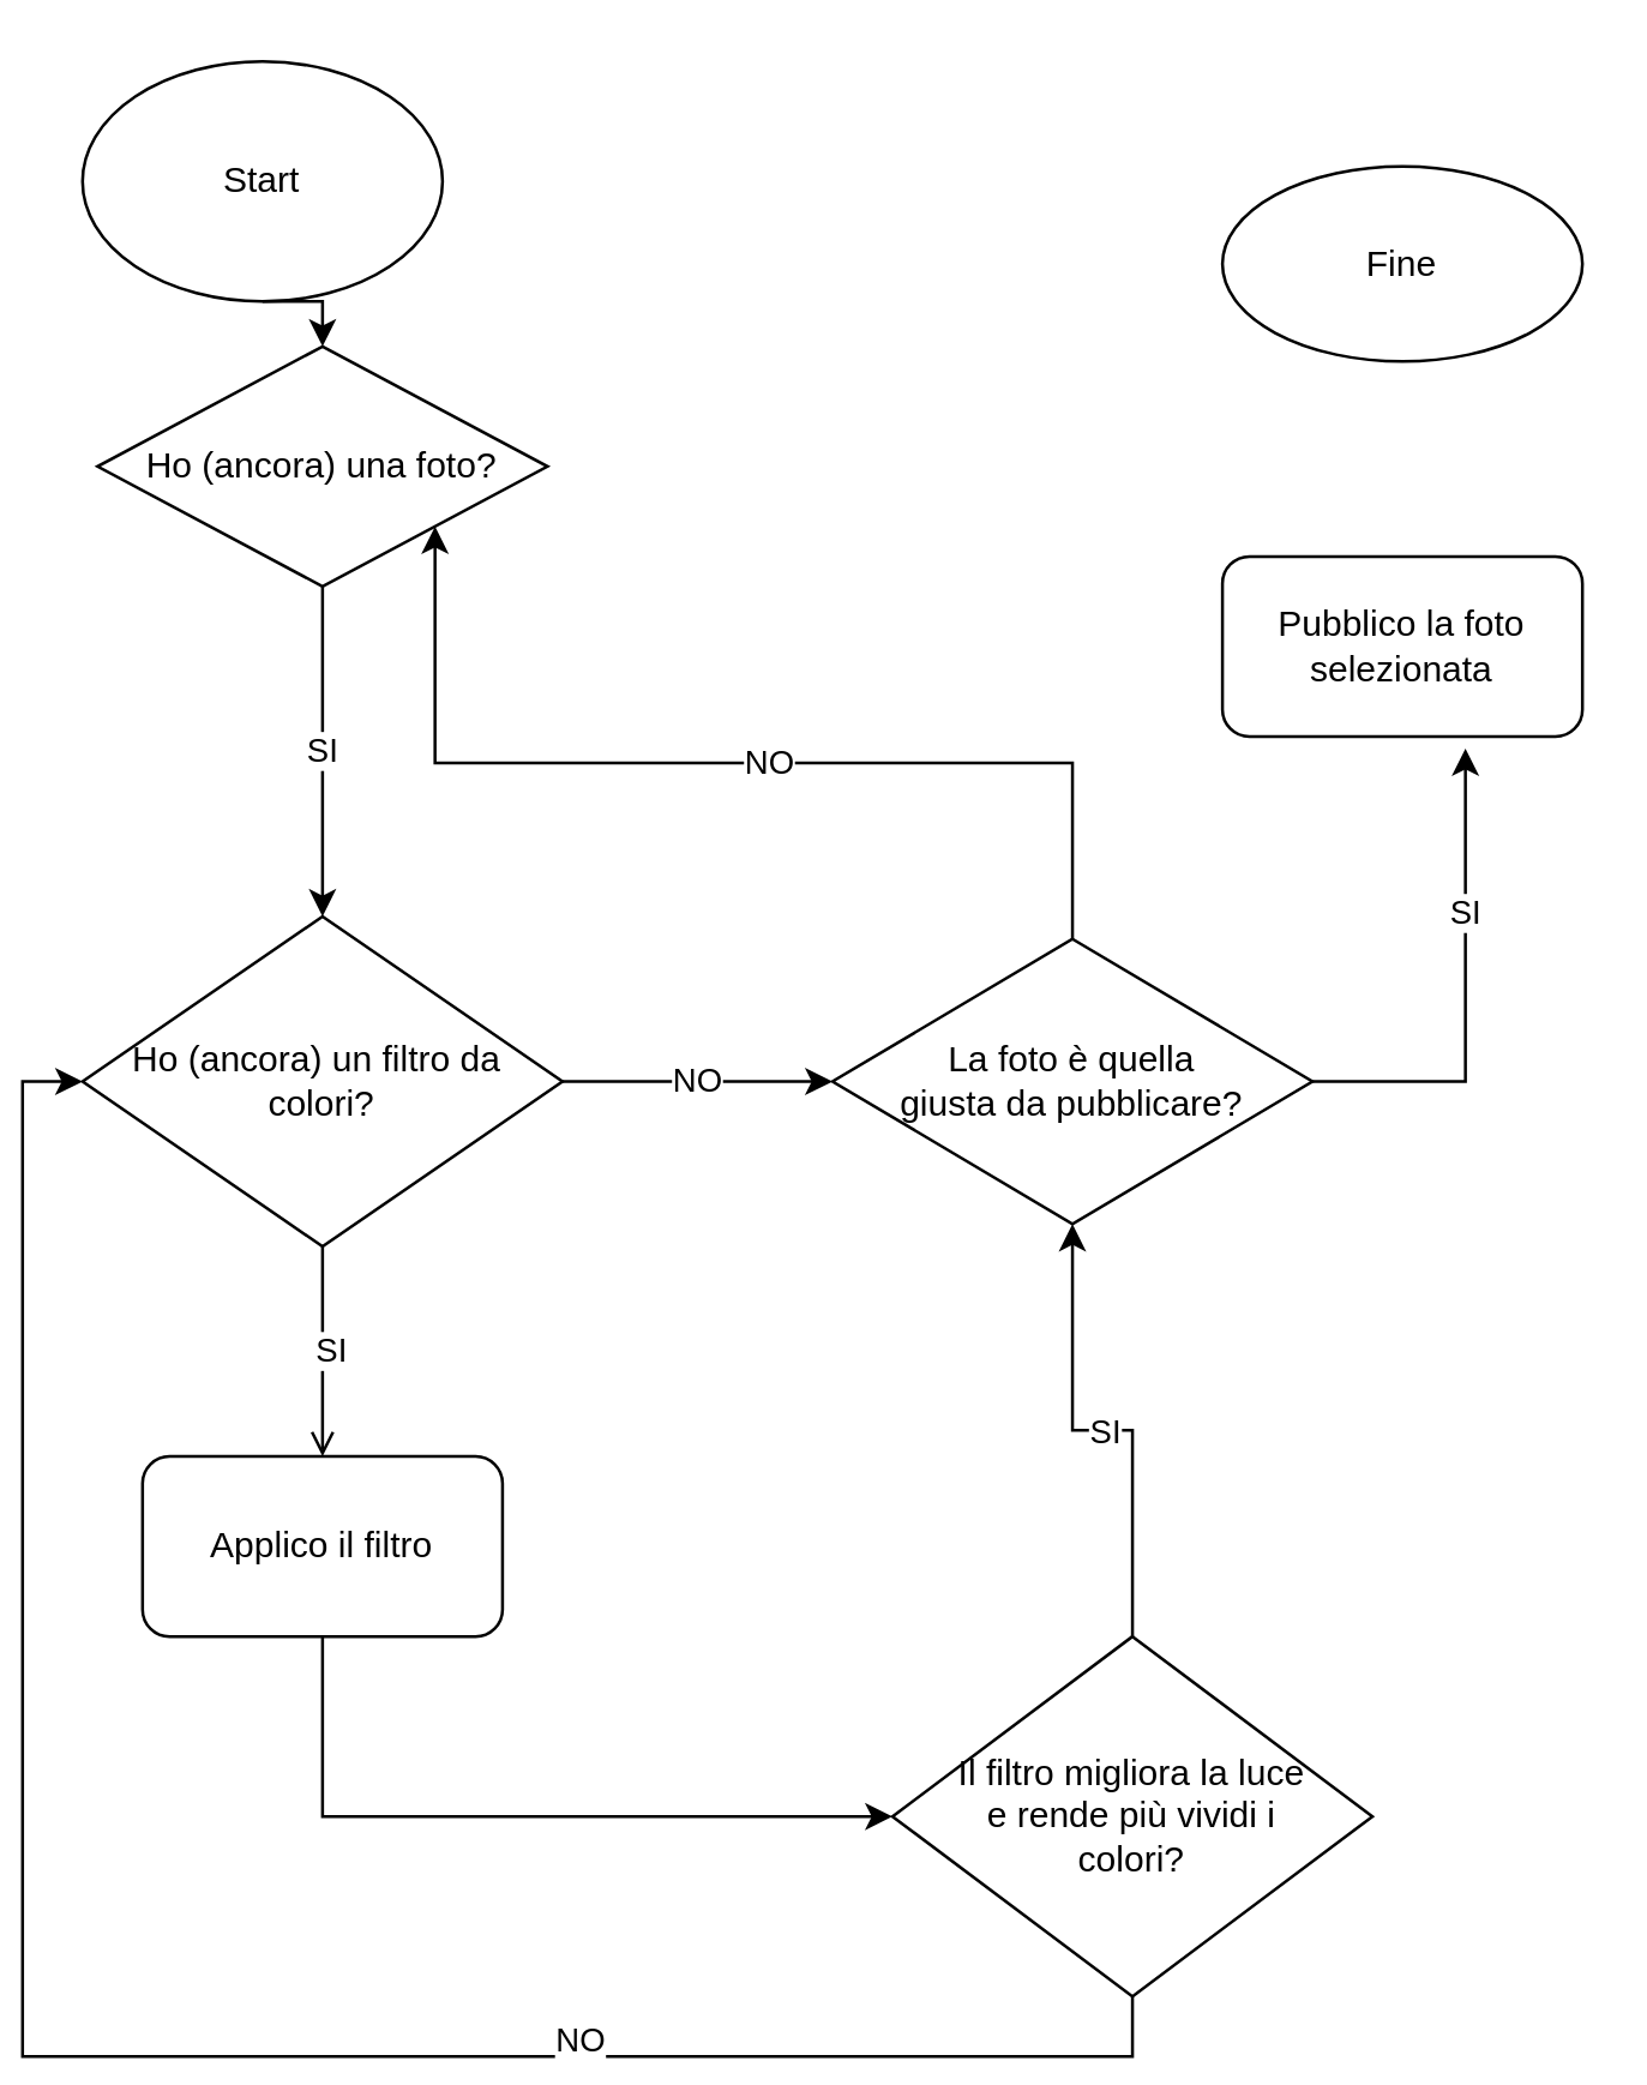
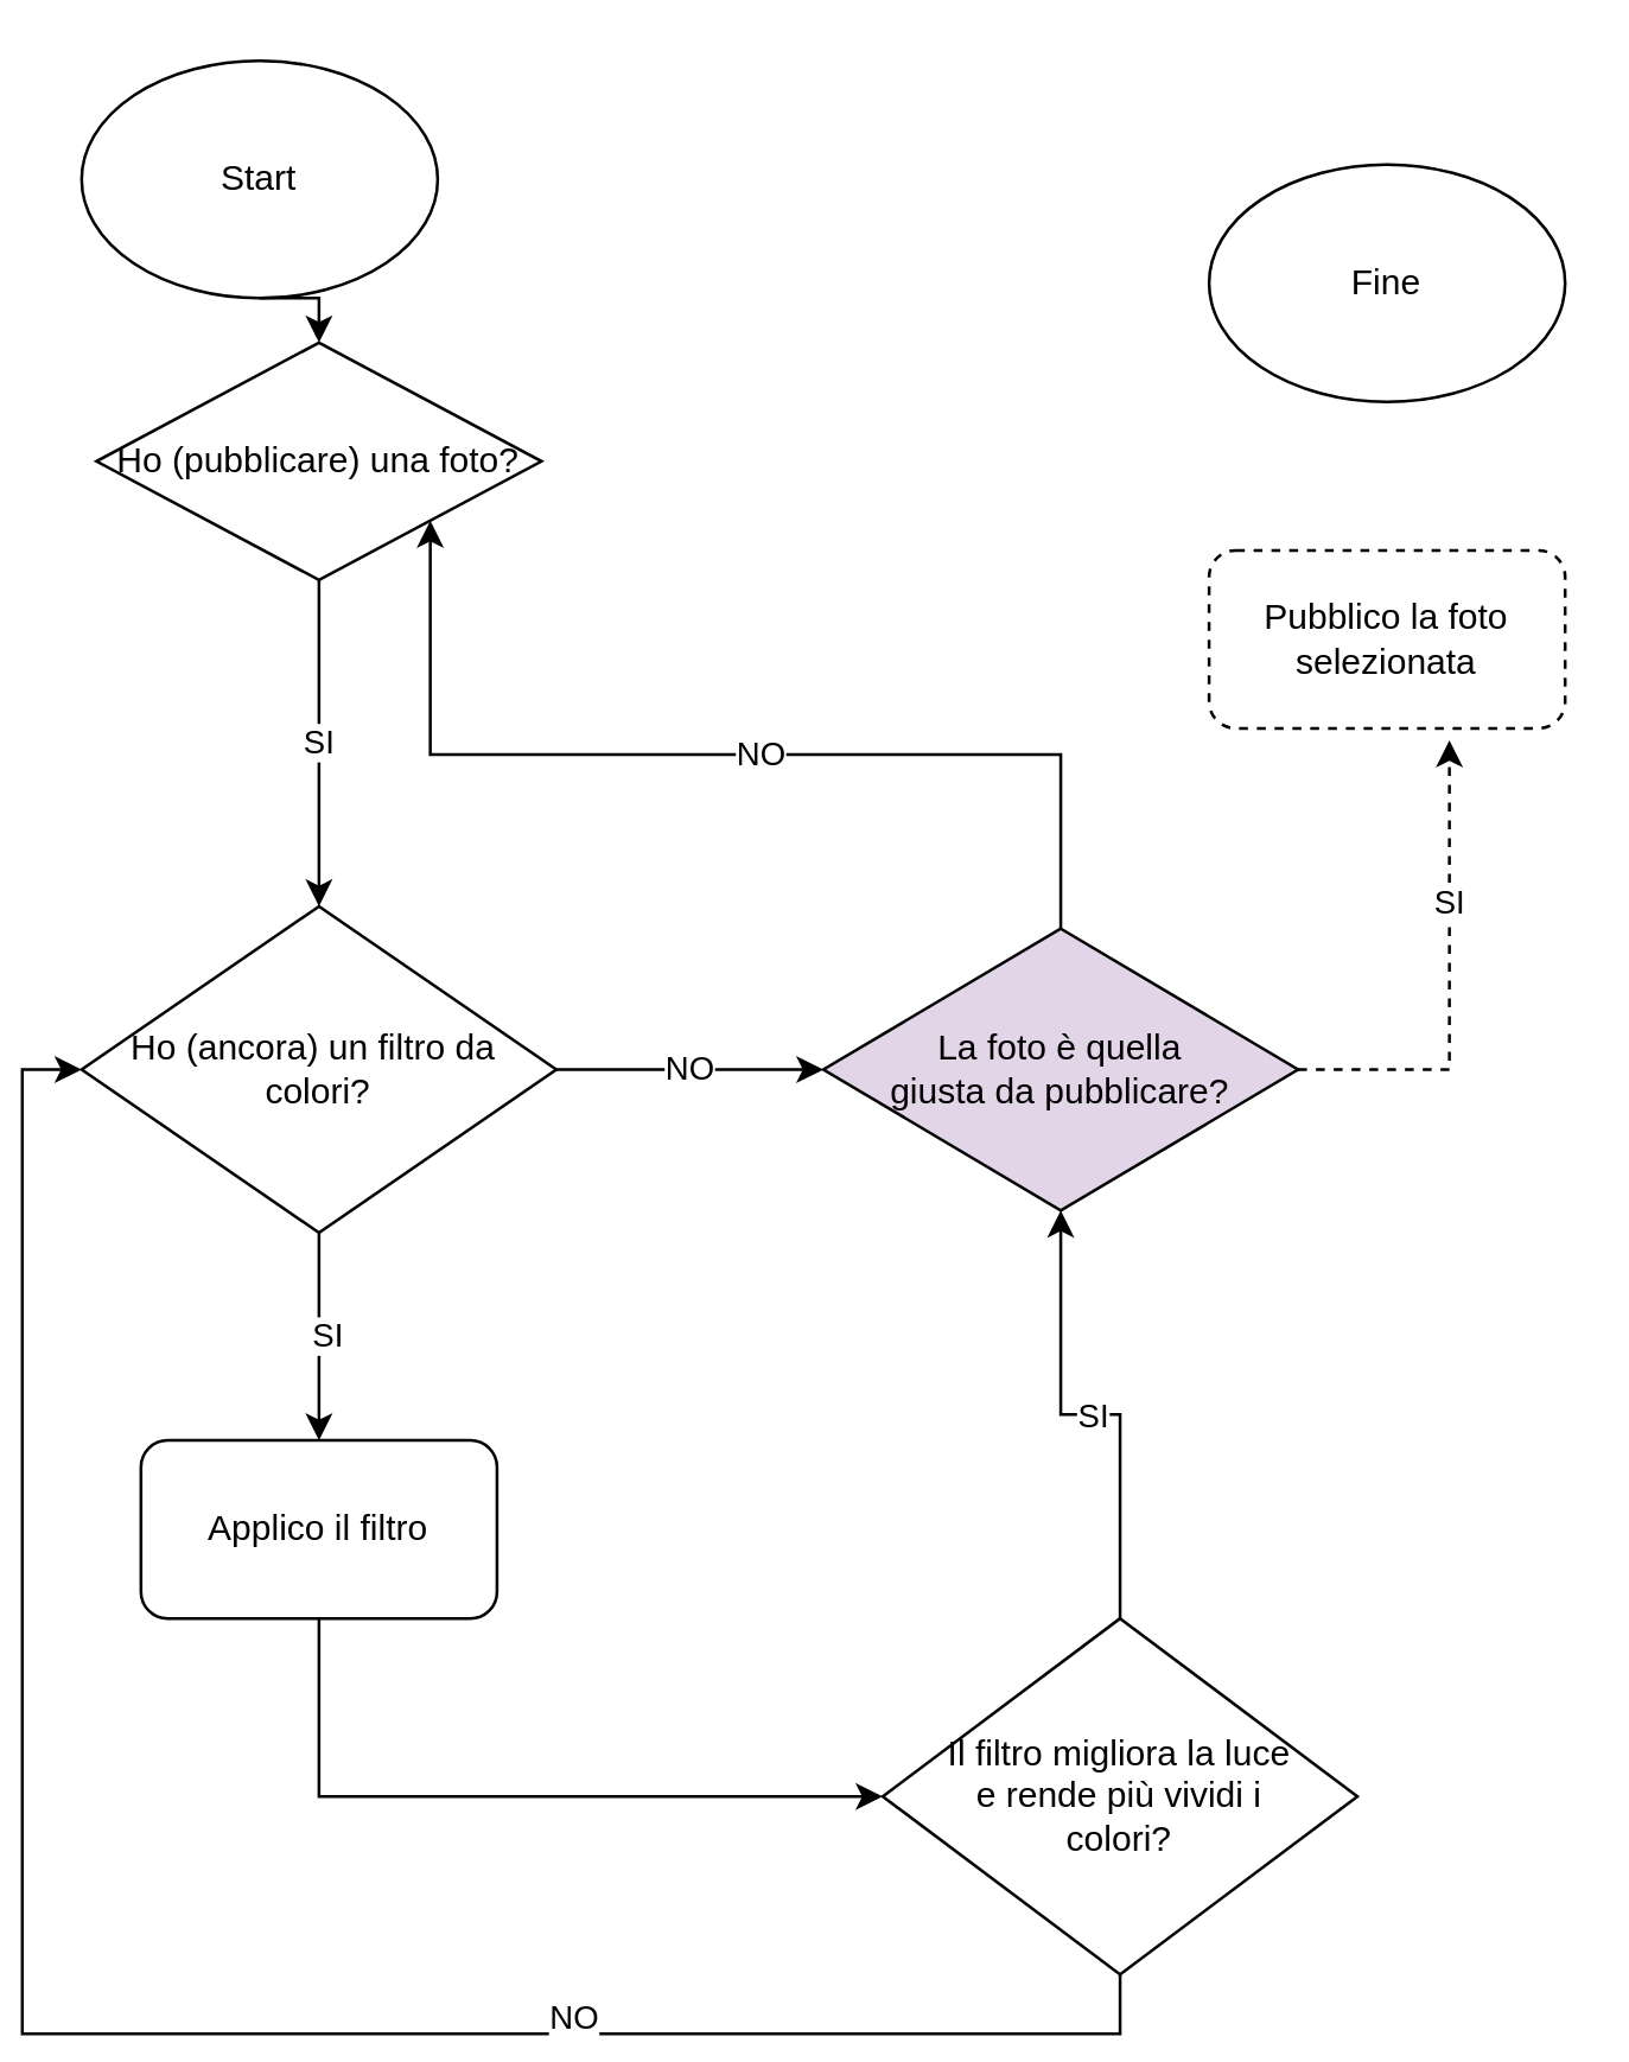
- <mxCell id="15" value="Fine" style="ellipse;whiteSpace=wrap;html=1;" vertex="1" parent="1"><mxGeometry x="400" y="55" width="120" height="65" as="geometry" /></mxCell>
+ <mxCell id="15" value="Fine" style="ellipse;whiteSpace=wrap;html=1;" vertex="1" parent="1"><mxGeometry x="400" y="55" width="120" height="80" as="geometry" /></mxCell>
- <mxCell id="5" value="Ho (ancora) una foto?" style="rhombus;whiteSpace=wrap;html=1;" vertex="1" parent="1"><mxGeometry x="25" y="115" width="150" height="80" as="geometry" /></mxCell>
+ <mxCell id="5" value="Ho (pubblicare) una foto?" style="rhombus;whiteSpace=wrap;html=1;" vertex="1" parent="1"><mxGeometry x="25" y="115" width="150" height="80" as="geometry" /></mxCell>
- <mxCell id="16" value="Pubblico la foto&lt;br&gt;selezionata" style="rounded=1;whiteSpace=wrap;html=1;" vertex="1" parent="1"><mxGeometry x="400" y="185" width="120" height="60" as="geometry" /></mxCell>
+ <mxCell id="16" value="Pubblico la foto&lt;br&gt;selezionata" style="rounded=1;whiteSpace=wrap;html=1;dashed=1;" vertex="1" parent="1"><mxGeometry x="400" y="185" width="120" height="60" as="geometry" /></mxCell>
- <mxCell id="10" style="edgeStyle=orthogonalEdgeStyle;rounded=0;orthogonalLoop=1;jettySize=auto;html=1;exitX=1;exitY=0.5;exitDx=0;exitDy=0;entryX=0.675;entryY=1.067;entryDx=0;entryDy=0;entryPerimeter=0;" edge="1" parent="1" source="14" target="16"><mxGeometry relative="1" as="geometry"><mxPoint x="480" y="275" as="targetPoint" /><Array as="points"><mxPoint x="481" y="360" /></Array></mxGeometry></mxCell>
+ <mxCell id="10" style="edgeStyle=orthogonalEdgeStyle;rounded=0;orthogonalLoop=1;jettySize=auto;html=1;exitX=1;exitY=0.5;exitDx=0;exitDy=0;entryX=0.675;entryY=1.067;entryDx=0;entryDy=0;entryPerimeter=0;dashed=1;" edge="1" parent="1" source="14" target="16"><mxGeometry relative="1" as="geometry"><mxPoint x="480" y="275" as="targetPoint" /><Array as="points"><mxPoint x="481" y="360" /></Array></mxGeometry></mxCell>
- <mxCell id="14" value="La foto è quella&lt;br&gt;giusta da pubblicare?" style="rhombus;whiteSpace=wrap;html=1;" vertex="1" parent="1"><mxGeometry x="270" y="312.5" width="160" height="95" as="geometry" /></mxCell>
+ <mxCell id="14" value="La foto è quella&lt;br&gt;giusta da pubblicare?" style="rhombus;whiteSpace=wrap;html=1;fillColor=#e1d5e7;" vertex="1" parent="1"><mxGeometry x="270" y="312.5" width="160" height="95" as="geometry" /></mxCell>
- <mxCell id="7" style="edgeStyle=orthogonalEdgeStyle;rounded=0;orthogonalLoop=1;jettySize=auto;html=1;exitX=0.5;exitY=1;exitDx=0;exitDy=0;entryX=0.5;entryY=0;entryDx=0;entryDy=0;endArrow=open;" edge="1" parent="1" source="9" target="18"><mxGeometry relative="1" as="geometry" /></mxCell>
+ <mxCell id="7" style="edgeStyle=orthogonalEdgeStyle;rounded=0;orthogonalLoop=1;jettySize=auto;html=1;exitX=0.5;exitY=1;exitDx=0;exitDy=0;entryX=0.5;entryY=0;entryDx=0;entryDy=0;" edge="1" parent="1" source="9" target="18"><mxGeometry relative="1" as="geometry" /></mxCell>
